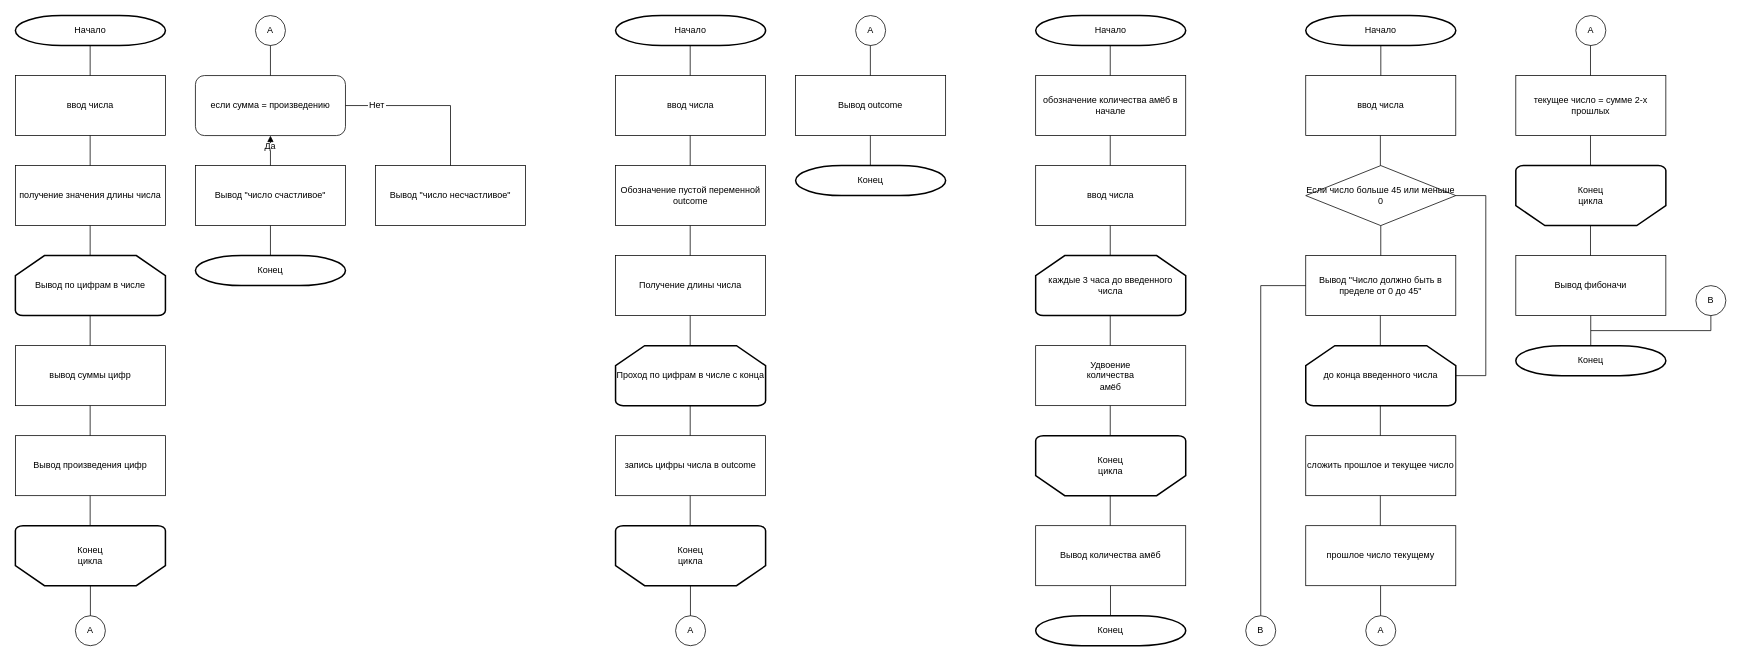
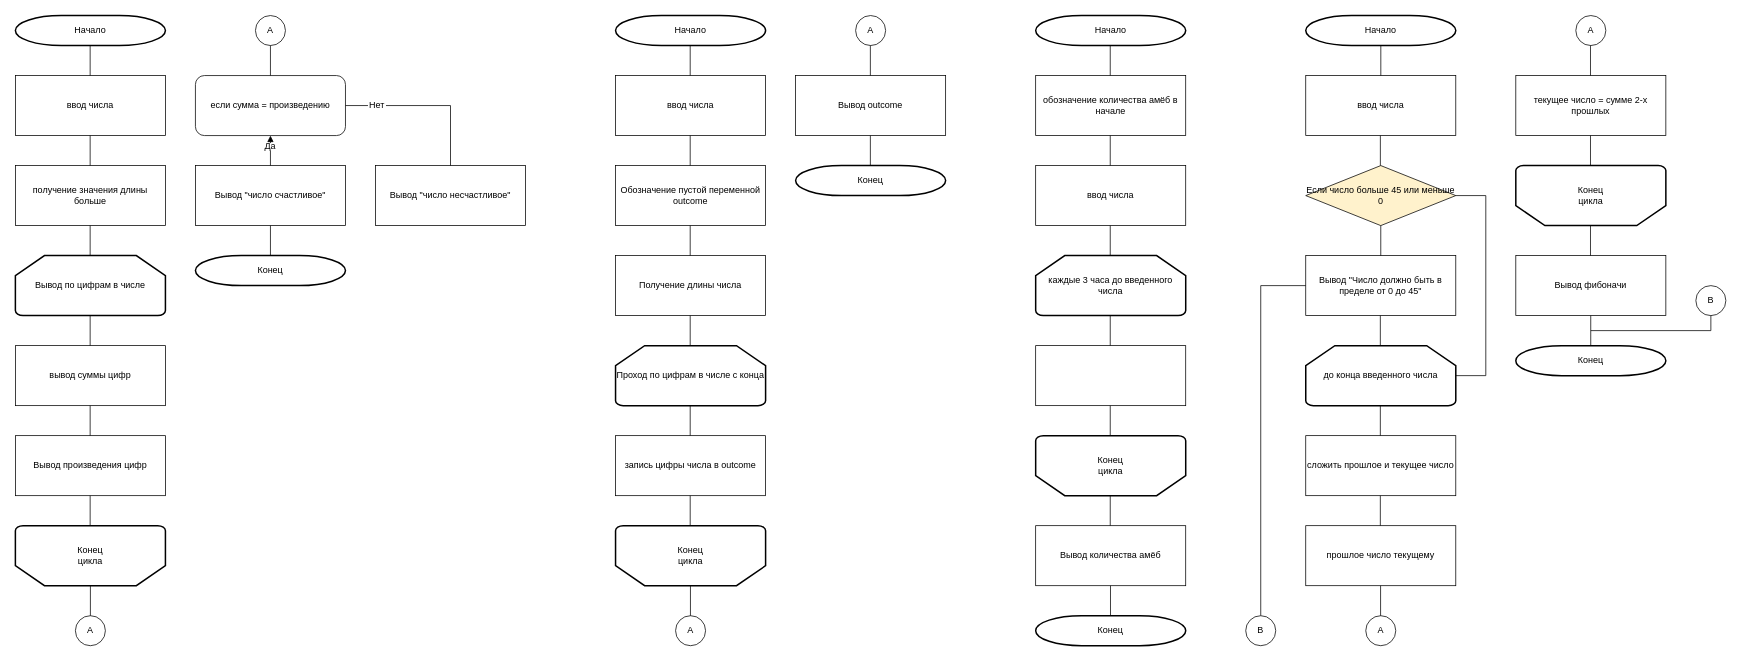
- <mxCell id="4" value="получение значения длины числа" style="rounded=0;whiteSpace=wrap;html=1;" vertex="1" parent="1"><mxGeometry x="20" y="220" width="200" height="80" as="geometry" /></mxCell>
+ <mxCell id="4" value="получение значения длины больше" style="rounded=0;whiteSpace=wrap;html=1;" vertex="1" parent="1"><mxGeometry x="20" y="220" width="200" height="80" as="geometry" /></mxCell>
- <mxCell id="71" value="Если число больше 45 или меньше 0" style="rhombus;whiteSpace=wrap;html=1;" vertex="1" parent="1"><mxGeometry x="1740" y="220" width="200" height="80" as="geometry" /></mxCell>
+ <mxCell id="71" value="Если число больше 45 или меньше 0" style="rhombus;whiteSpace=wrap;html=1;fillColor=#fff2cc;" vertex="1" parent="1"><mxGeometry x="1740" y="220" width="200" height="80" as="geometry" /></mxCell>
- <mxCell id="58" value="Удвоение количества амёб" style="text;html=1;whiteSpace=wrap;strokeColor=none;fillColor=none;align=center;verticalAlign=middle;rounded=0;" vertex="1" parent="1"><mxGeometry x="1450" y="485" width="60" height="30" as="geometry" /></mxCell>
